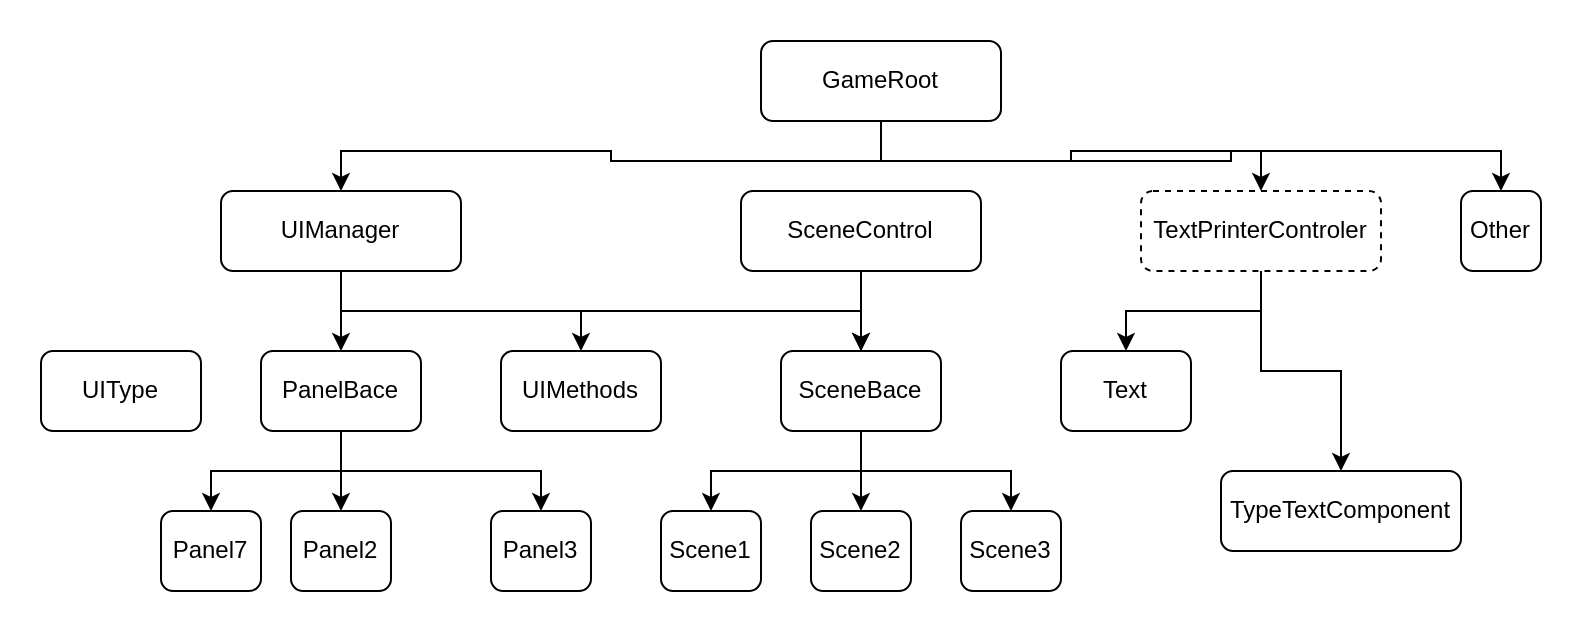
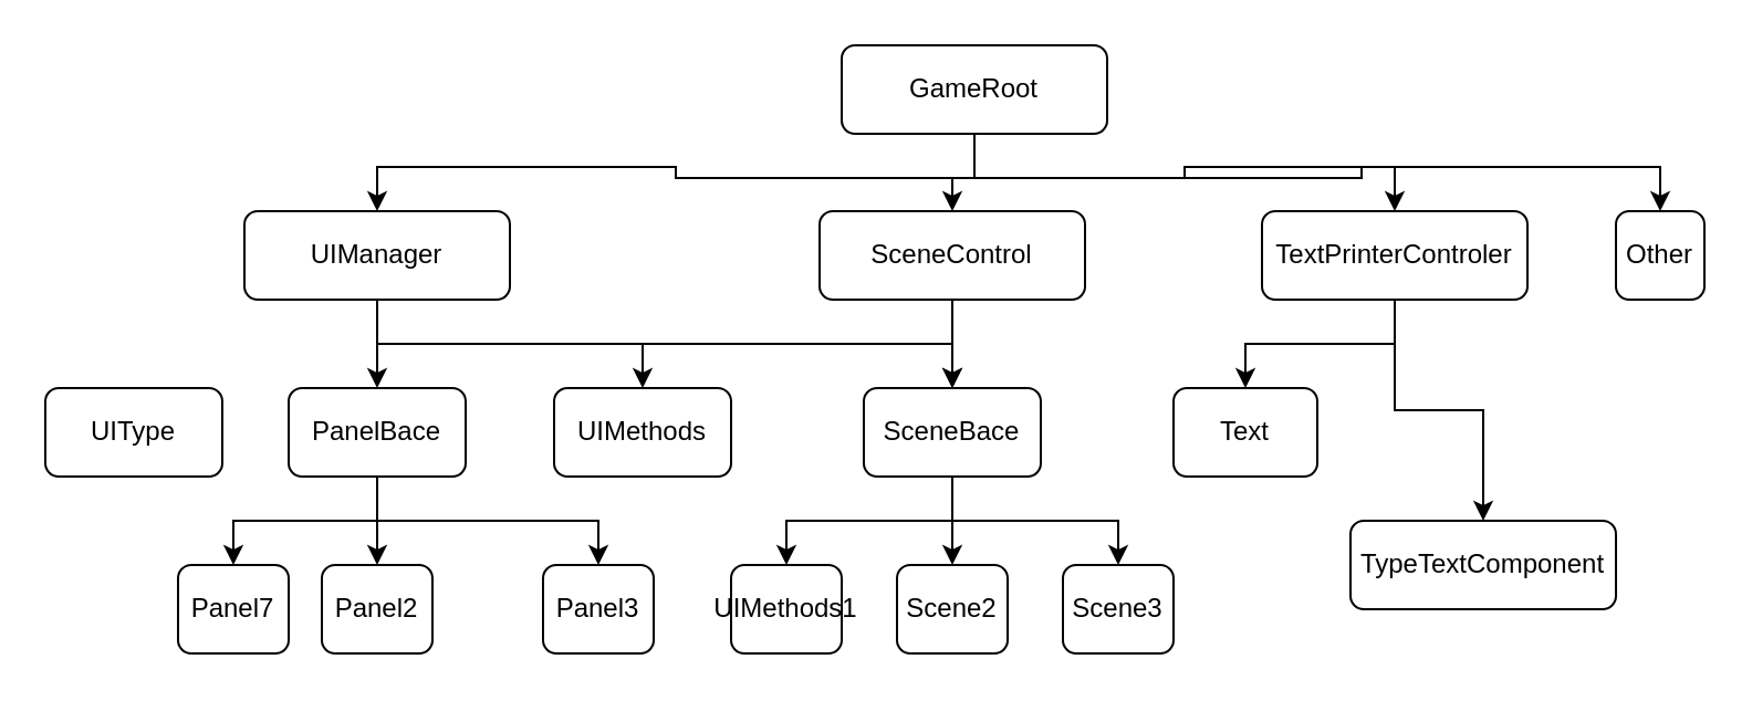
+ <mxCell id="3" style="edgeStyle=orthogonalEdgeStyle;rounded=0;orthogonalLoop=1;jettySize=auto;html=1;exitX=0.5;exitY=1;exitDx=0;exitDy=0;" edge="1" parent="1" source="6" target="17"><mxGeometry relative="1" as="geometry" /></mxCell>
- <mxCell id="31" value="TextPrinterControler" style="rounded=1;whiteSpace=wrap;html=1;dashed=1;" vertex="1" parent="1"><mxGeometry x="570" y="95" width="120" height="40" as="geometry" /></mxCell>
+ <mxCell id="31" value="TextPrinterControler" style="rounded=1;whiteSpace=wrap;html=1;" vertex="1" parent="1"><mxGeometry x="570" y="95" width="120" height="40" as="geometry" /></mxCell>
- <mxCell id="22" value="Scene1" style="rounded=1;whiteSpace=wrap;html=1;" vertex="1" parent="1"><mxGeometry x="330" y="255" width="50" height="40" as="geometry" /></mxCell>
+ <mxCell id="22" value="UIMethods1" style="rounded=1;whiteSpace=wrap;html=1;" vertex="1" parent="1"><mxGeometry x="330" y="255" width="50" height="40" as="geometry" /></mxCell>
